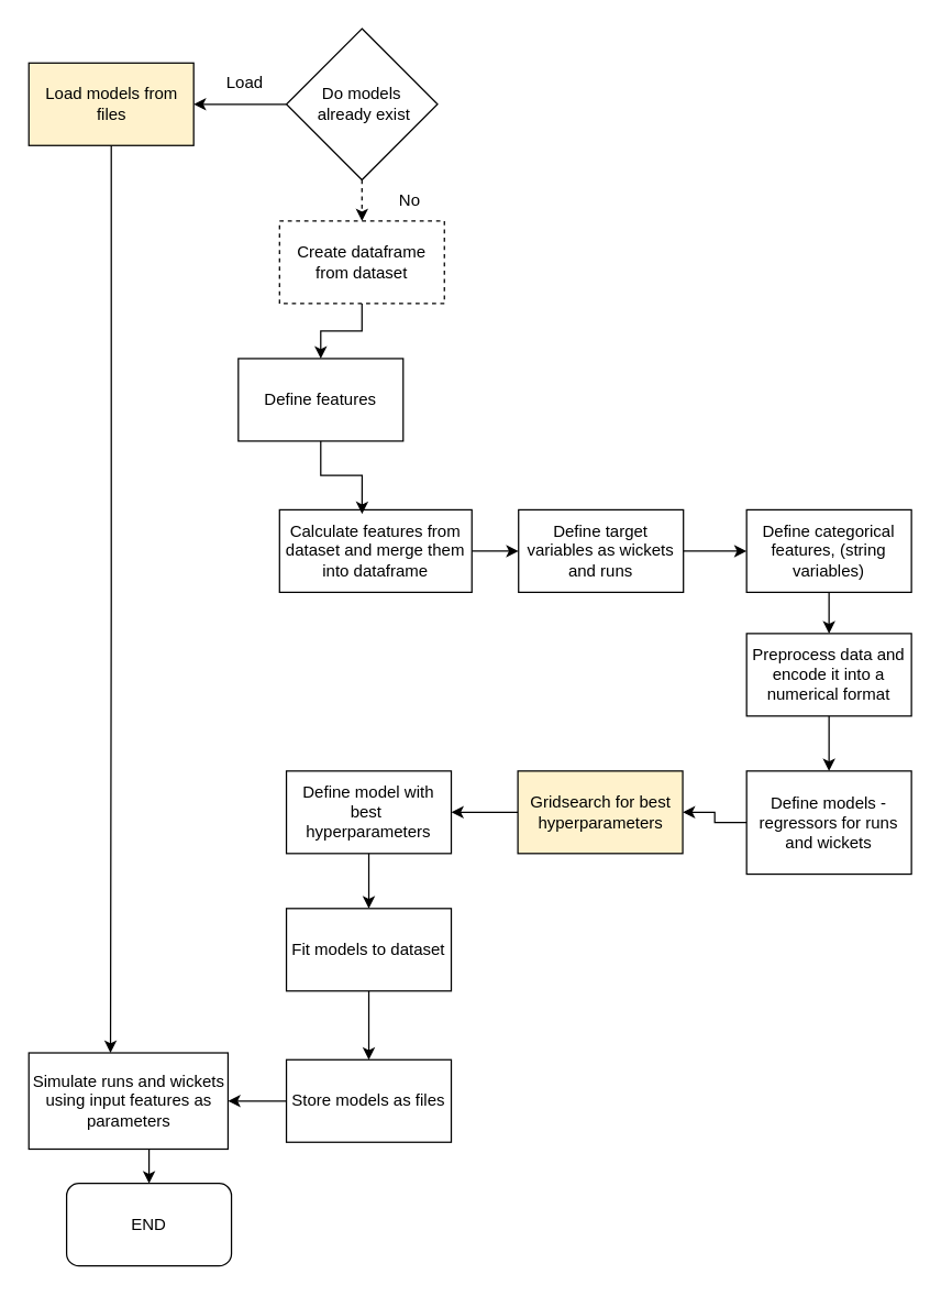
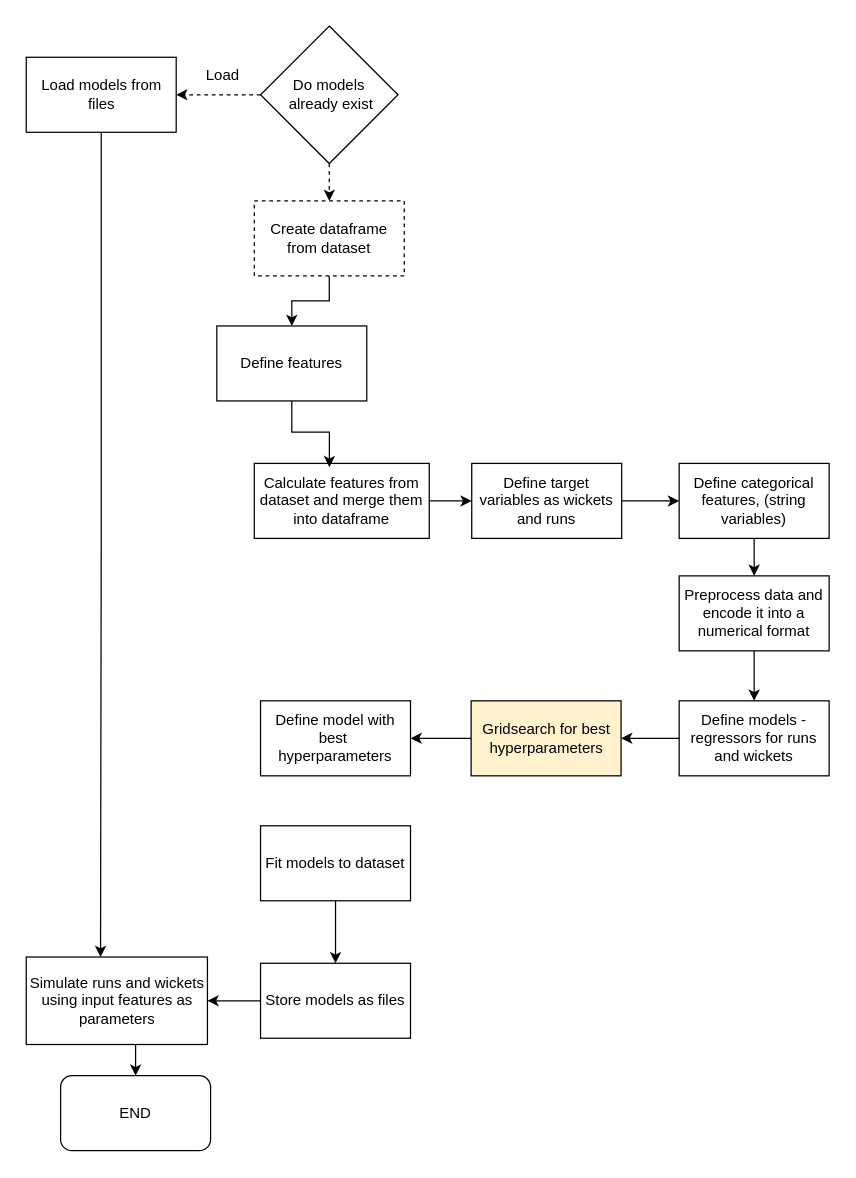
- <mxCell id="26" value="Load models from files" style="rounded=0;whiteSpace=wrap;html=1;fillColor=#fff2cc;" vertex="1" parent="1"><mxGeometry x="20.5" y="45" width="120" height="60" as="geometry" /></mxCell>
+ <mxCell id="26" value="Load models from files" style="rounded=0;whiteSpace=wrap;html=1;" vertex="1" parent="1"><mxGeometry x="20.5" y="45" width="120" height="60" as="geometry" /></mxCell>
- <mxCell id="10" style="edgeStyle=orthogonalEdgeStyle;rounded=0;orthogonalLoop=1;jettySize=auto;html=1;entryX=1;entryY=0.5;entryDx=0;entryDy=0;" edge="1" parent="1" source="11" target="26"><mxGeometry relative="1" as="geometry" /></mxCell>
+ <mxCell id="10" style="edgeStyle=orthogonalEdgeStyle;rounded=0;orthogonalLoop=1;jettySize=auto;html=1;entryX=1;entryY=0.5;entryDx=0;entryDy=0;dashed=1;" edge="1" parent="1" source="11" target="26"><mxGeometry relative="1" as="geometry" /></mxCell>
- <mxCell id="32" value="No" style="text;html=1;align=center;verticalAlign=middle;whiteSpace=wrap;rounded=0;" vertex="1" parent="1"><mxGeometry x="268" y="130" width="60" height="30" as="geometry" /></mxCell>
- <mxCell id="17" value="Define models - regressors for runs and wickets" style="rounded=0;whiteSpace=wrap;html=1;" vertex="1" parent="1"><mxGeometry x="543" y="560" width="120" height="75" as="geometry" /></mxCell>
+ <mxCell id="17" value="Define models - regressors for runs and wickets" style="rounded=0;whiteSpace=wrap;html=1;" vertex="1" parent="1"><mxGeometry x="543" y="560" width="120" height="60" as="geometry" /></mxCell>
- <mxCell id="20" style="edgeStyle=orthogonalEdgeStyle;rounded=0;orthogonalLoop=1;jettySize=auto;html=1;exitX=0.5;exitY=1;exitDx=0;exitDy=0;entryX=0.5;entryY=0;entryDx=0;entryDy=0;" edge="1" parent="1" source="21" target="23"><mxGeometry relative="1" as="geometry" /></mxCell>
